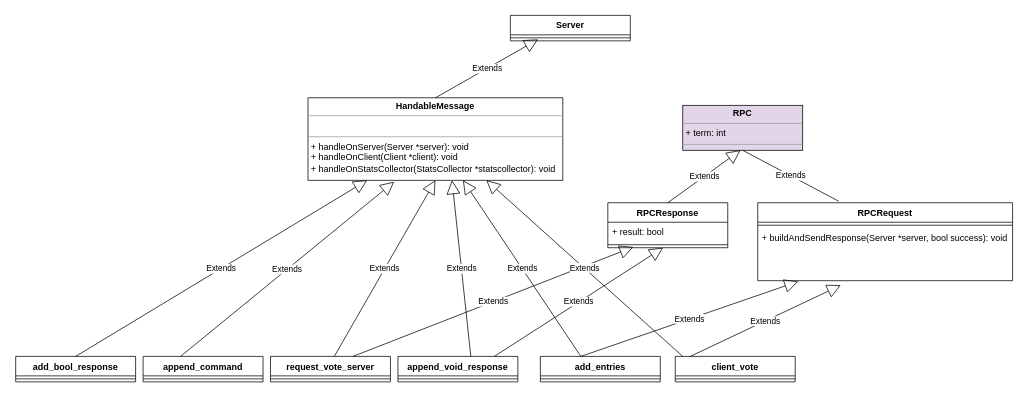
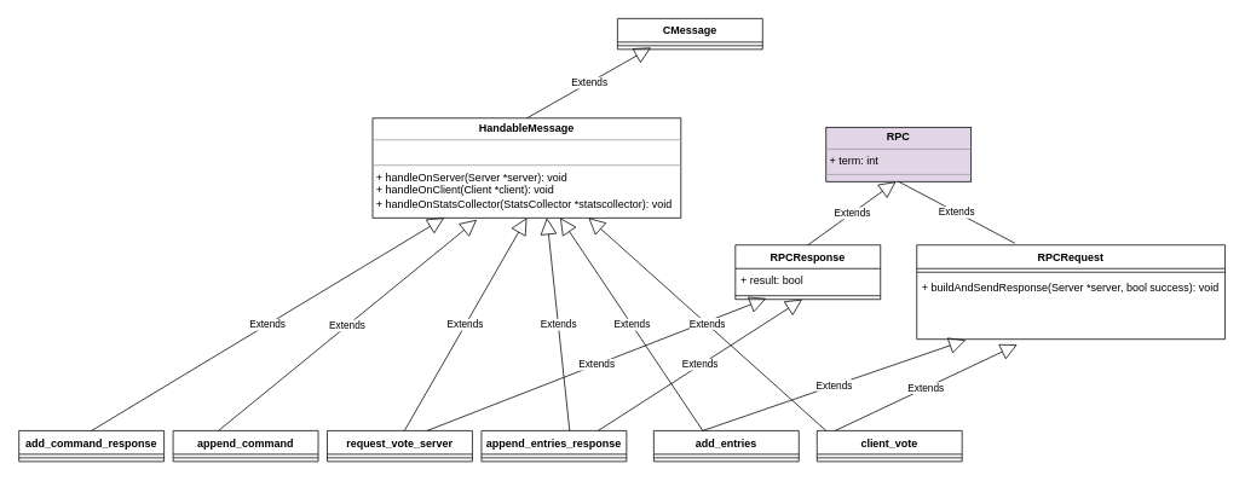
- <mxCell id="2" value="Server" style="swimlane;fontStyle=1;align=center;verticalAlign=top;childLayout=stackLayout;horizontal=1;startSize=26;horizontalStack=0;resizeParent=1;resizeParentMax=0;resizeLast=0;collapsible=1;marginBottom=0;" vertex="1" parent="1"><mxGeometry x="680" y="20" width="160" height="34" as="geometry" /></mxCell>
+ <mxCell id="2" value="CMessage" style="swimlane;fontStyle=1;align=center;verticalAlign=top;childLayout=stackLayout;horizontal=1;startSize=26;horizontalStack=0;resizeParent=1;resizeParentMax=0;resizeLast=0;collapsible=1;marginBottom=0;" vertex="1" parent="1"><mxGeometry x="680" y="20" width="160" height="34" as="geometry" /></mxCell>
- <mxCell id="33" value="add_bool_response" style="swimlane;fontStyle=1;align=center;verticalAlign=top;childLayout=stackLayout;horizontal=1;startSize=26;horizontalStack=0;resizeParent=1;resizeParentMax=0;resizeLast=0;collapsible=1;marginBottom=0;" vertex="1" parent="1"><mxGeometry x="20" y="475" width="160" height="34" as="geometry" /></mxCell>
+ <mxCell id="33" value="add_command_response" style="swimlane;fontStyle=1;align=center;verticalAlign=top;childLayout=stackLayout;horizontal=1;startSize=26;horizontalStack=0;resizeParent=1;resizeParentMax=0;resizeLast=0;collapsible=1;marginBottom=0;" vertex="1" parent="1"><mxGeometry x="20" y="475" width="160" height="34" as="geometry" /></mxCell>
- <mxCell id="17" value="append_void_response" style="swimlane;fontStyle=1;align=center;verticalAlign=top;childLayout=stackLayout;horizontal=1;startSize=26;horizontalStack=0;resizeParent=1;resizeParentMax=0;resizeLast=0;collapsible=1;marginBottom=0;" vertex="1" parent="1"><mxGeometry x="530" y="475" width="160" height="34" as="geometry" /></mxCell>
+ <mxCell id="17" value="append_entries_response" style="swimlane;fontStyle=1;align=center;verticalAlign=top;childLayout=stackLayout;horizontal=1;startSize=26;horizontalStack=0;resizeParent=1;resizeParentMax=0;resizeLast=0;collapsible=1;marginBottom=0;" vertex="1" parent="1"><mxGeometry x="530" y="475" width="160" height="34" as="geometry" /></mxCell>
